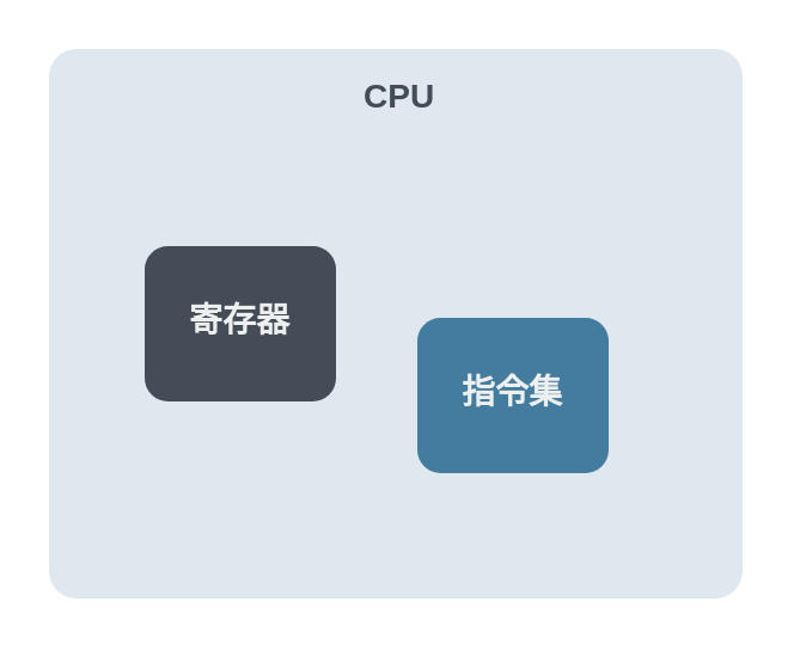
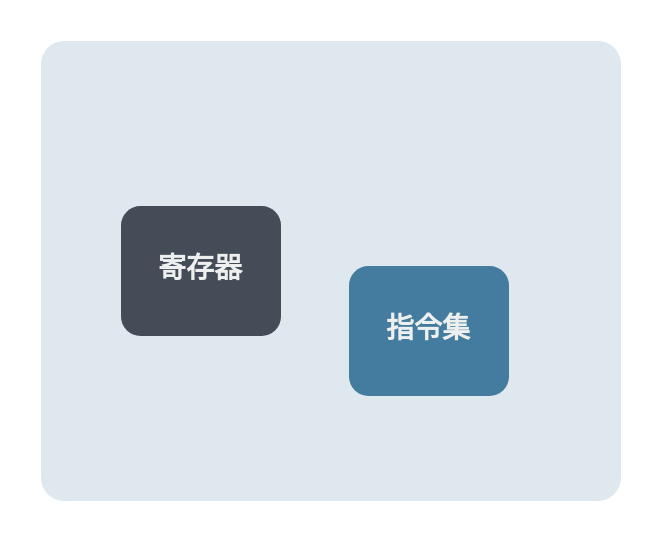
- <mxCell id="3" value="CPU" style="text;html=1;strokeColor=none;fillColor=none;align=left;verticalAlign=middle;whiteSpace=wrap;rounded=0;fontColor=#434C57;fontStyle=1;fontSize=14;" parent="1" vertex="1"><mxGeometry x="150" y="30" width="40" height="20" as="geometry" /></mxCell>
